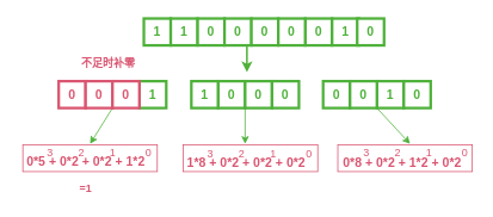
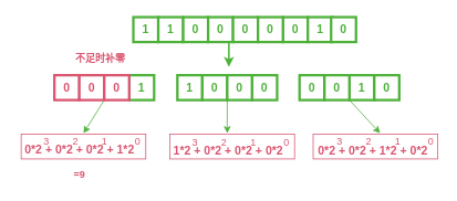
- <mxCell id="30" value="0*5 + 0*2 + 0*2 + 1*2" style="text;html=1;align=center;verticalAlign=middle;resizable=0;points=[];autosize=1;fontSize=14;fontColor=#D95570;fontStyle=1" parent="1" vertex="1"><mxGeometry x="20" y="170" width="150" height="20" as="geometry" /></mxCell>
+ <mxCell id="30" value="0*2 + 0*2 + 0*2 + 1*2" style="text;html=1;align=center;verticalAlign=middle;resizable=0;points=[];autosize=1;fontSize=14;fontColor=#D95570;fontStyle=1" parent="1" vertex="1"><mxGeometry x="20" y="170" width="150" height="20" as="geometry" /></mxCell>
- <mxCell id="35" value="1*8 + 0*2 + 0*2 + 0*2" style="text;html=1;align=center;verticalAlign=middle;resizable=0;points=[];autosize=1;fontSize=14;fontColor=#D95570;fontStyle=1" parent="1" vertex="1"><mxGeometry x="199" y="171" width="150" height="20" as="geometry" /></mxCell>
+ <mxCell id="35" value="1*2 + 0*2 + 0*2 + 0*2" style="text;html=1;align=center;verticalAlign=middle;resizable=0;points=[];autosize=1;fontSize=14;fontColor=#D95570;fontStyle=1" parent="1" vertex="1"><mxGeometry x="199" y="171" width="150" height="20" as="geometry" /></mxCell>
- <mxCell id="40" value="0*8 + 0*2 + 1*2 + 0*2" style="text;html=1;align=center;verticalAlign=middle;resizable=0;points=[];autosize=1;fontSize=14;fontColor=#D95570;fontStyle=1" parent="1" vertex="1"><mxGeometry x="373" y="171" width="150" height="20" as="geometry" /></mxCell>
+ <mxCell id="40" value="0*2 + 0*2 + 1*2 + 0*2" style="text;html=1;align=center;verticalAlign=middle;resizable=0;points=[];autosize=1;fontSize=14;fontColor=#D95570;fontStyle=1" parent="1" vertex="1"><mxGeometry x="373" y="171" width="150" height="20" as="geometry" /></mxCell>
- <mxCell id="45" value="=1" style="text;html=1;align=center;verticalAlign=middle;resizable=0;points=[];autosize=1;fontColor=#D95570;fontStyle=1" parent="1" vertex="1"><mxGeometry x="80" y="200" width="30" height="20" as="geometry" /></mxCell>
+ <mxCell id="45" value="=9" style="text;html=1;align=center;verticalAlign=middle;resizable=0;points=[];autosize=1;fontColor=#D95570;fontStyle=1" parent="1" vertex="1"><mxGeometry x="80" y="200" width="30" height="20" as="geometry" /></mxCell>
